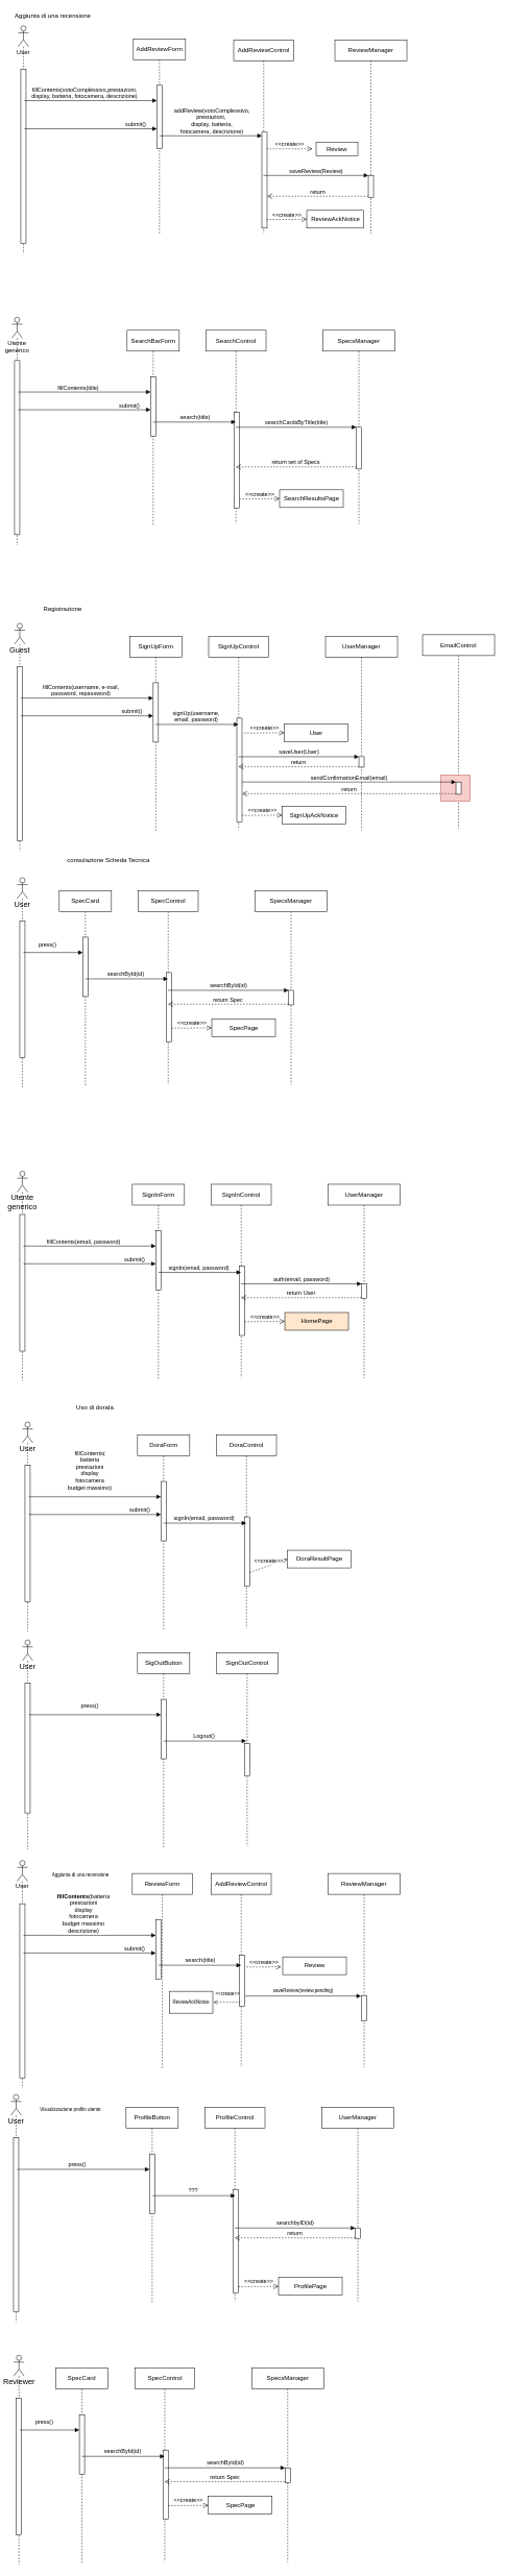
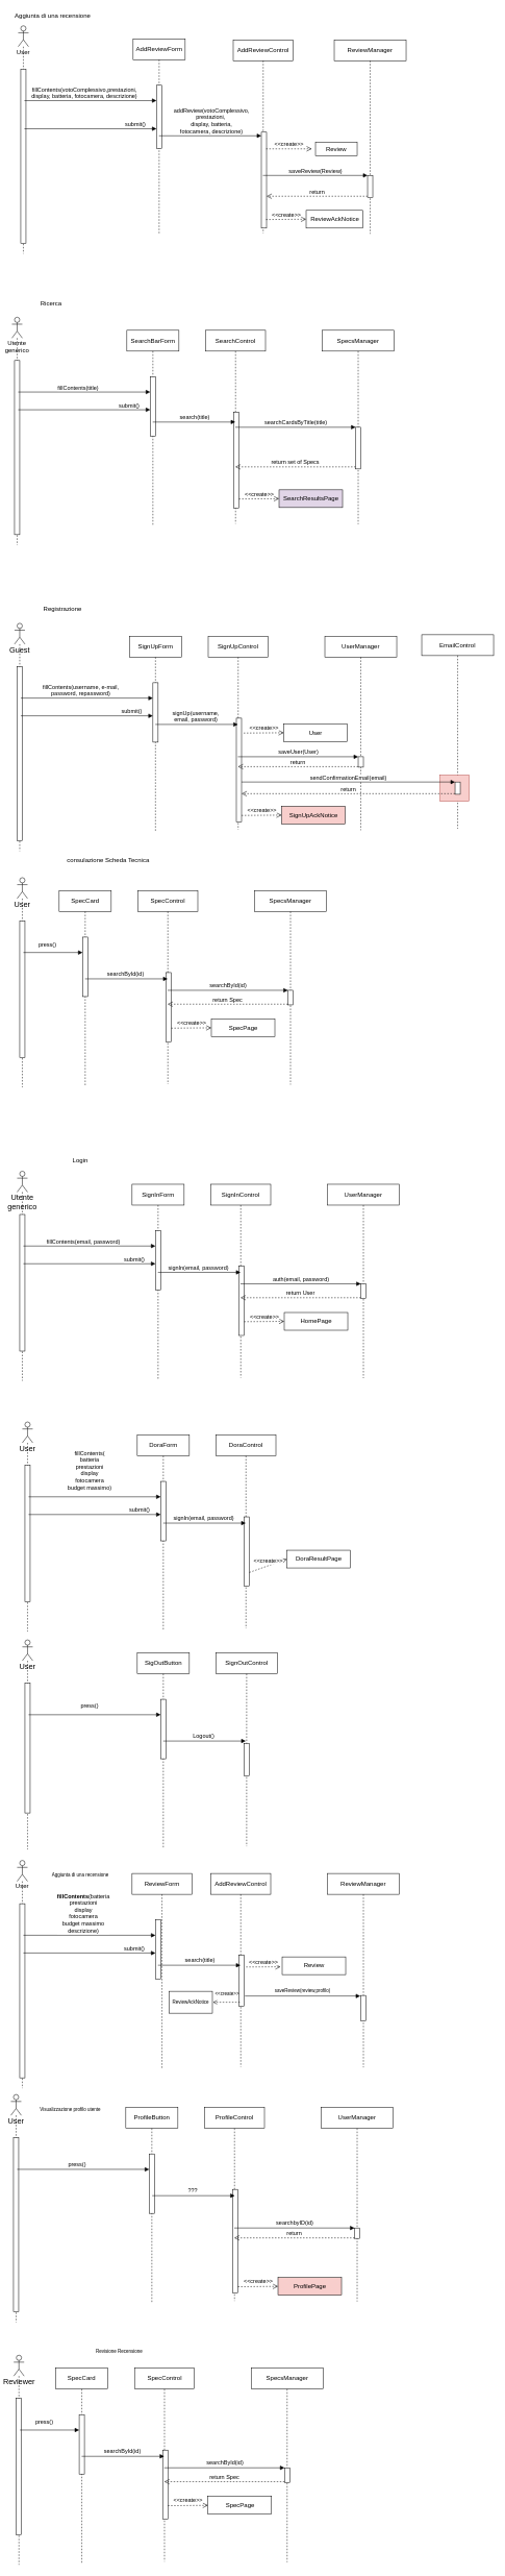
+ <mxCell id="101" value="Ricerca" style="text;html=1;align=center;verticalAlign=middle;resizable=0;points=[];autosize=1;" parent="1" vertex="1"><mxGeometry x="71" y="573" width="51" height="18" as="geometry" /></mxCell>
- <mxCell id="17" value="&lt;span&gt;SearchResultsPage&lt;/span&gt;" style="html=1;" parent="2" vertex="1"><mxGeometry x="513" y="331" width="122" height="34" as="geometry" /></mxCell>
+ <mxCell id="17" value="&lt;span&gt;SearchResultsPage&lt;/span&gt;" style="html=1;fillColor=#e1d5e7;" parent="2" vertex="1"><mxGeometry x="513" y="331" width="122" height="34" as="geometry" /></mxCell>
- <mxCell id="51" value="&lt;span&gt;SignUpAckNotice&lt;/span&gt;" style="html=1;" parent="36" vertex="1"><mxGeometry x="513" y="351" width="122" height="34" as="geometry" /></mxCell>
+ <mxCell id="51" value="&lt;span&gt;SignUpAckNotice&lt;/span&gt;" style="html=1;fillColor=#f8cecc;" parent="36" vertex="1"><mxGeometry x="513" y="351" width="122" height="34" as="geometry" /></mxCell>
+ <mxCell id="103" value="Login" style="text;html=1;align=center;verticalAlign=middle;resizable=0;points=[];autosize=1;" parent="1" vertex="1"><mxGeometry x="133" y="2216" width="39" height="18" as="geometry" /></mxCell>
- <mxCell id="88" value="&lt;span&gt;HomePage&lt;/span&gt;" style="html=1;fillColor=#ffe6cc;" parent="1" vertex="1"><mxGeometry x="545" y="2517" width="122" height="34" as="geometry" /></mxCell>
+ <mxCell id="88" value="&lt;span&gt;HomePage&lt;/span&gt;" style="html=1;" parent="1" vertex="1"><mxGeometry x="545" y="2517" width="122" height="34" as="geometry" /></mxCell>
- <mxCell id="104" value="Uso di doraIa" style="text;html=1;align=center;verticalAlign=middle;resizable=0;points=[];autosize=1;" parent="1" vertex="1"><mxGeometry x="140" y="2691" width="81" height="18" as="geometry" /></mxCell>
- <mxCell id="148" value="saveReview(review,pending)" style="text;html=1;align=center;verticalAlign=middle;resizable=0;points=[];autosize=1;fontSize=9;" parent="1" vertex="1"><mxGeometry x="517" y="3810" width="125" height="15" as="geometry" /></mxCell>
+ <mxCell id="148" value="saveReview(review,profilo)" style="text;html=1;align=center;verticalAlign=middle;resizable=0;points=[];autosize=1;fontSize=9;" parent="1" vertex="1"><mxGeometry x="517" y="3810" width="125" height="15" as="geometry" /></mxCell>
- <mxCell id="163" value="&lt;span&gt;ProfilePage&lt;/span&gt;" style="html=1;" parent="149" vertex="1"><mxGeometry x="513" y="351" width="122" height="34" as="geometry" /></mxCell>
+ <mxCell id="163" value="&lt;span&gt;ProfilePage&lt;/span&gt;" style="html=1;fillColor=#f8cecc;" parent="149" vertex="1"><mxGeometry x="513" y="351" width="122" height="34" as="geometry" /></mxCell>
+ <mxCell id="147" value="Revisione Recensione" style="text;html=1;align=center;verticalAlign=middle;resizable=0;points=[];autosize=1;fontSize=9;" parent="1" vertex="1"><mxGeometry x="178" y="4503" width="99" height="15" as="geometry" /></mxCell>
